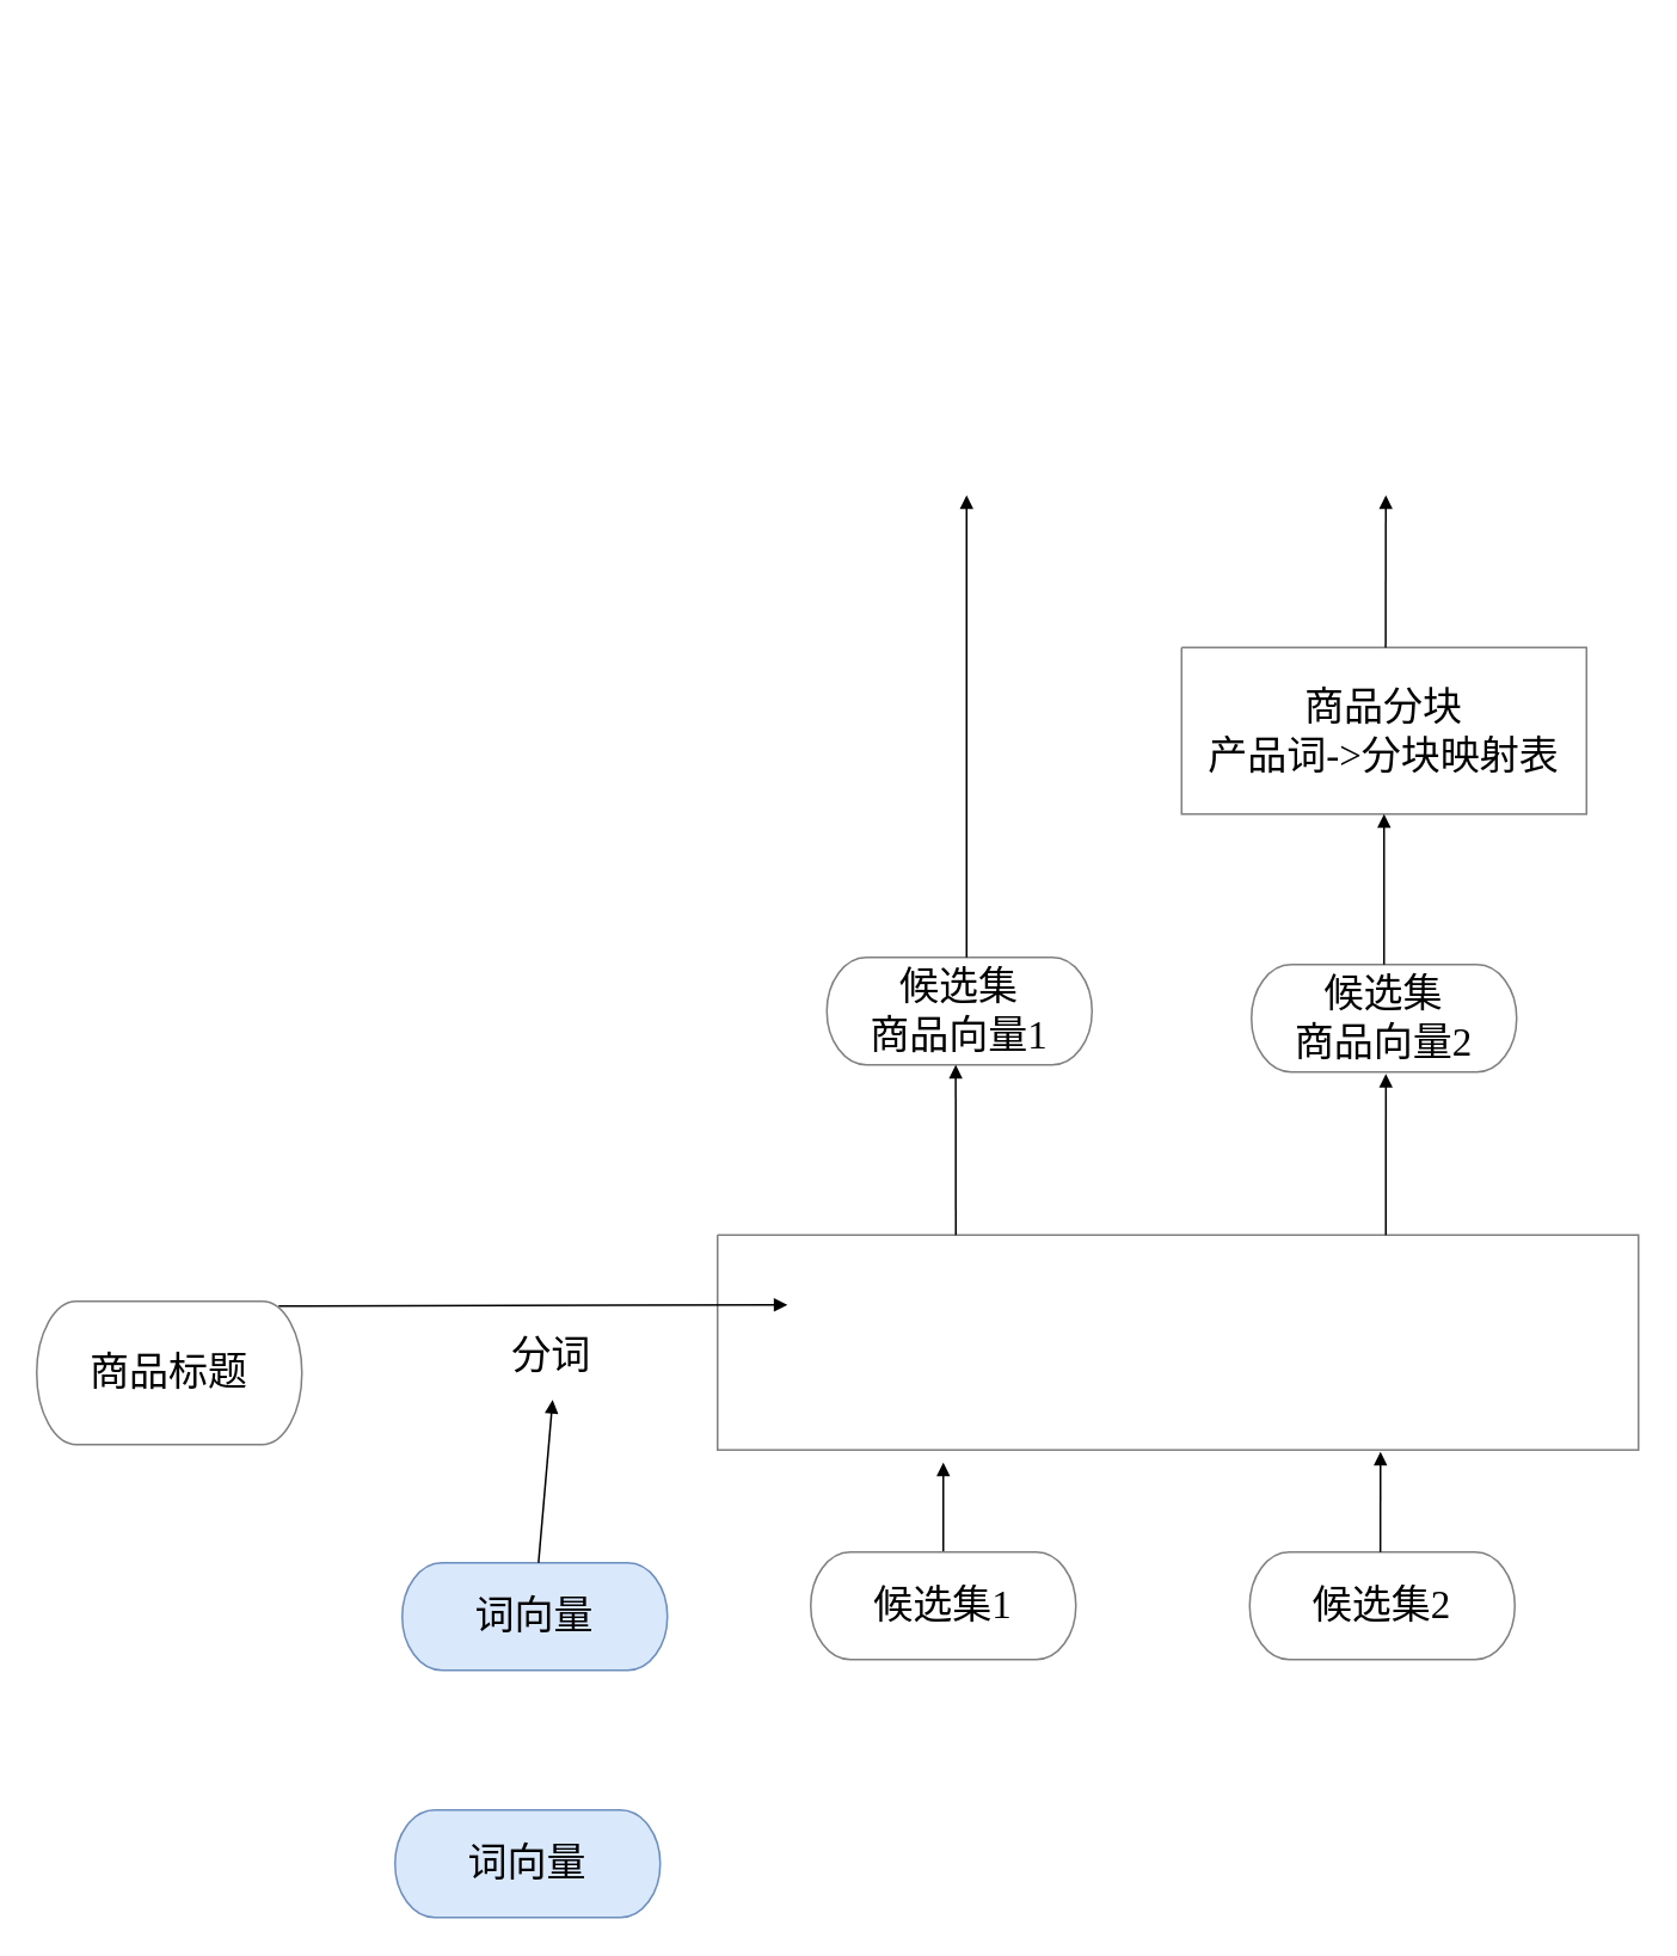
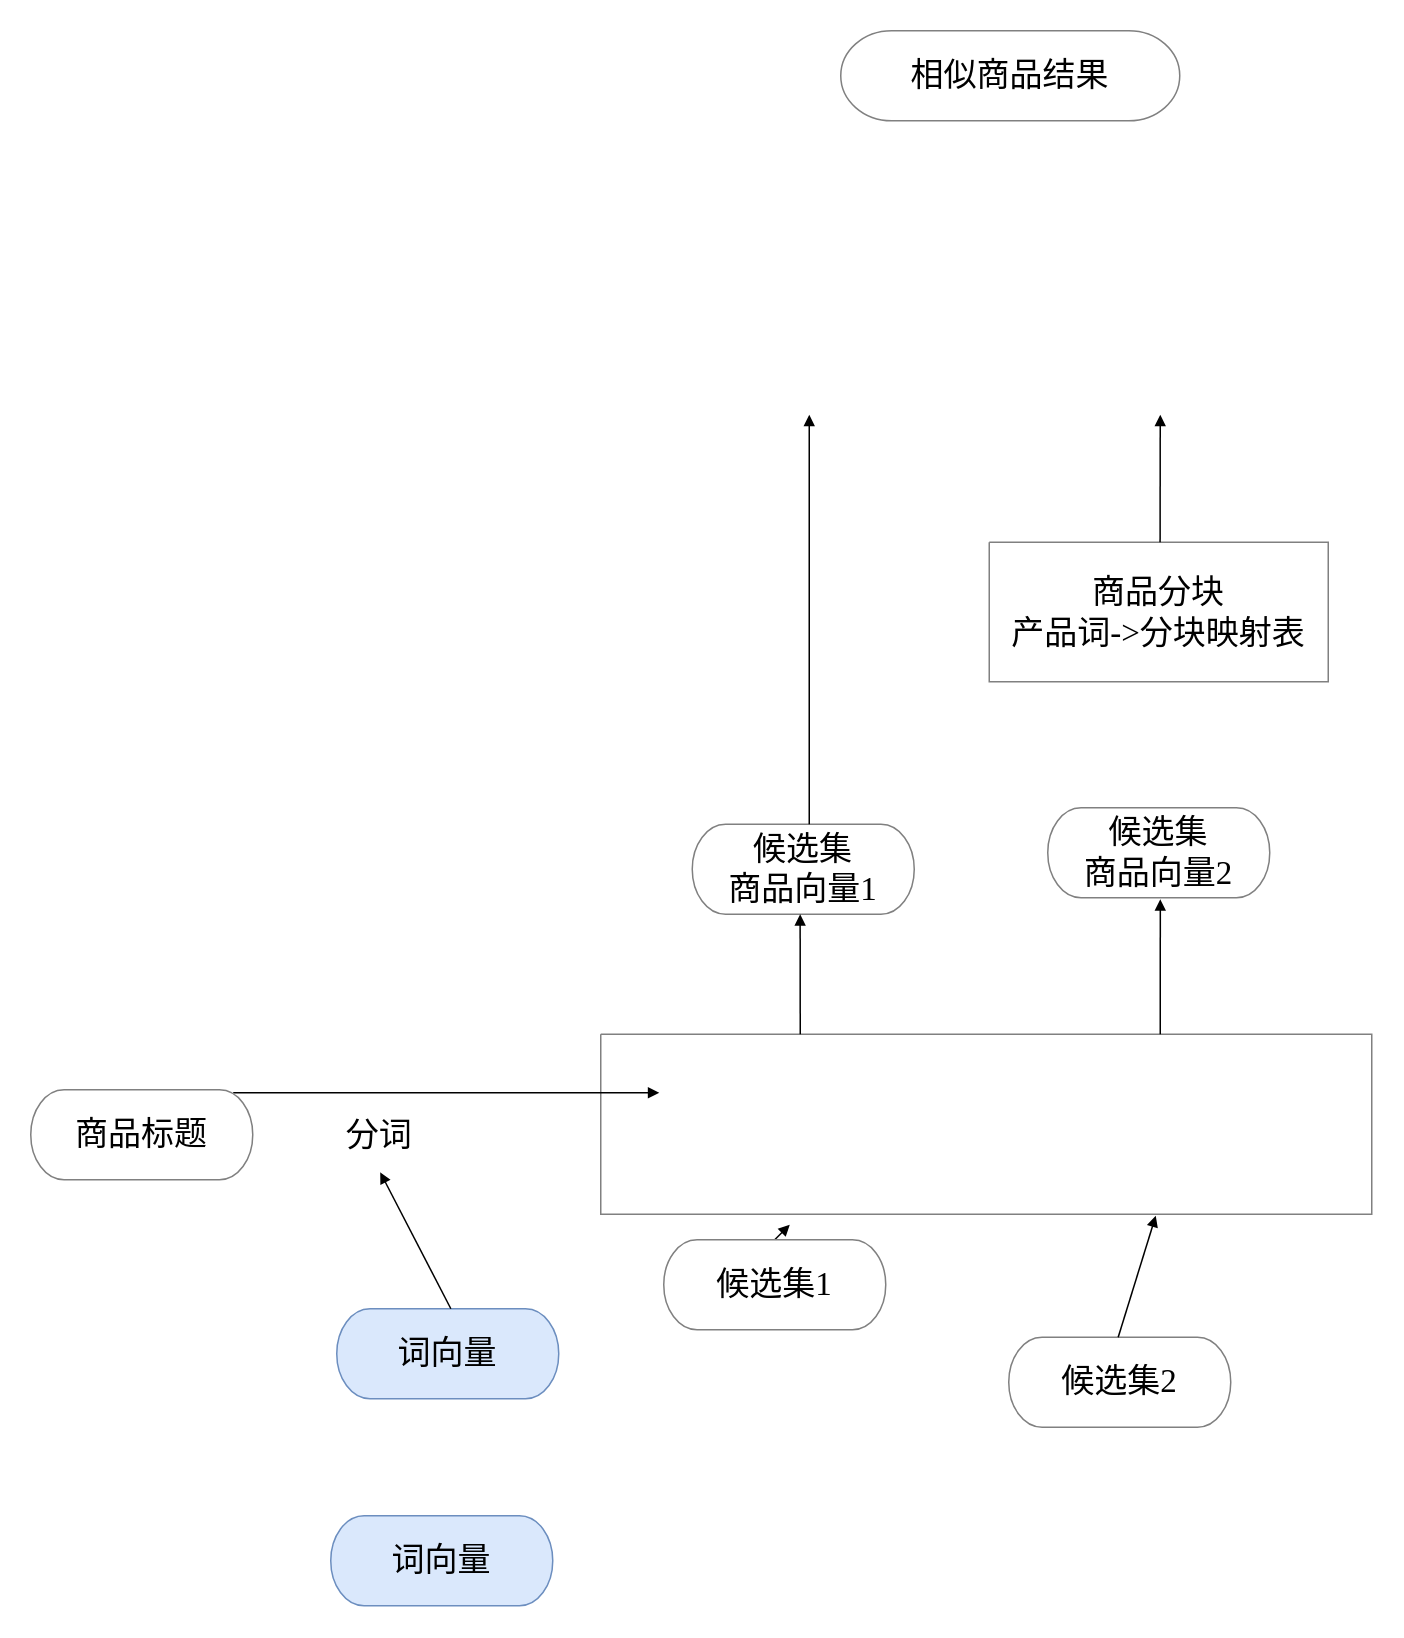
+ <mxCell id="22" value="&lt;p style=&quot;align:center;margin-left:0;margin-right:0;margin-top:0px;margin-bottom:0px;text-indent:0;valign:middle;direction:ltr;&quot;&gt;&lt;font style=&quot;font-size:22px;font-family:PingFang SC;color:#000000;direction:ltr;letter-spacing:0px;line-height:120%;opacity:1&quot;&gt;相似商品结果&lt;/font&gt;&lt;/p&gt;" style="verticalAlign=middle;align=center;vsdxID=10;fillColor=#ffffff;gradientColor=none;shape=stencil(jZLbDoIwDIafZrfLaMPp0qC+BxGQRQQyQOHtBTfYATVy1XZ/128/JZh0ZdrmBFjXi+aWP3nWlwSPBIDXZS54P0cETwSTohH5VTRDncm8TRflEt2bx3LDKPs8f2kBNsmUvbOzVFa8NpTRD+VlEPJSTx7GSCFScs/UsxHUXKYKkyoAUIzNT+nR1auCbwCwwwcG3aEKYUgDG8LEdLnWwduzHRA92LbJMdSS7yEDGoJNqQHAMm4FNF6BtuBfYxxbvhkPO0IbaPszjkHu+DnWy1fwqpK7u1kyB+6yziW56Hh6AQ==);strokeColor=#808080;spacingTop=-3;spacingBottom=-3;spacingLeft=1;spacingRight=1;labelBackgroundColor=none;rounded=0;html=1;whiteSpace=wrap;" parent="14" vertex="1"><mxGeometry x="560" y="20" width="226" height="60" as="geometry" /></mxCell>
- <mxCell id="34" style="vsdxID=16;edgeStyle=none;startArrow=none;endArrow=block;startSize=5;endSize=5;strokeColor=#000000;spacingTop=-3;spacingBottom=-3;spacingLeft=-3;spacingRight=-3;verticalAlign=middle;html=1;labelBackgroundColor=none;rounded=0;exitX=0.5;exitY=0;exitDx=0;exitDy=0;exitPerimeter=0;entryX=0.5;entryY=1;entryDx=0;entryDy=0;entryPerimeter=0;" parent="14" source="20" target="21" edge="1"><mxGeometry relative="1" as="geometry"><mxPoint x="25" y="-1" as="offset" /><Array as="points" /></mxGeometry></mxCell>
- <mxCell id="19" value="&lt;p style=&quot;align:center;margin-left:0;margin-right:0;margin-top:0px;margin-bottom:0px;text-indent:0;valign:middle;direction:ltr;&quot;&gt;&lt;font style=&quot;font-size:22px;font-family:PingFang SC;color:#000000;direction:ltr;letter-spacing:0px;line-height:120%;opacity:1&quot;&gt;候选集&lt;br/&gt;商品向量1&lt;/font&gt;&lt;/p&gt;" style="verticalAlign=middle;align=center;vsdxID=6;fillColor=#ffffff;gradientColor=none;shape=stencil(jZLbDoIwDIafZrfLaMPp0qC+BxGQRQQyQOHtBTfYATVy1XZ/128/JZh0ZdrmBFjXi+aWP3nWlwSPBIDXZS54P0cETwSTohH5VTRDncm8TRflEt2bx3LDKPs8f2kBNsmUvbOzVFa8NpTRD+VlEPJSTx7GSCFScs/UsxHUXKYKkyoAUIzNT+nR1auCbwCwwwcG3aEKYUgDG8LEdLnWwduzHRA92LbJMdSS7yEDGoJNqQHAMm4FNF6BtuBfYxxbvhkPO0IbaPszjkHu+DnWy1fwqpK7u1kyB+6yziW56Hh6AQ==);strokeColor=#808080;spacingTop=-3;spacingBottom=-3;spacingLeft=1;spacingRight=1;labelBackgroundColor=none;rounded=0;html=1;whiteSpace=wrap;" parent="14" vertex="1"><mxGeometry x="461" y="534" width="148" height="60" as="geometry" /></mxCell>
+ <mxCell id="19" value="&lt;p style=&quot;align:center;margin-left:0;margin-right:0;margin-top:0px;margin-bottom:0px;text-indent:0;valign:middle;direction:ltr;&quot;&gt;&lt;font style=&quot;font-size:22px;font-family:PingFang SC;color:#000000;direction:ltr;letter-spacing:0px;line-height:120%;opacity:1&quot;&gt;候选集&lt;br/&gt;商品向量1&lt;/font&gt;&lt;/p&gt;" style="verticalAlign=middle;align=center;vsdxID=6;fillColor=#ffffff;gradientColor=none;shape=stencil(jZLbDoIwDIafZrfLaMPp0qC+BxGQRQQyQOHtBTfYATVy1XZ/128/JZh0ZdrmBFjXi+aWP3nWlwSPBIDXZS54P0cETwSTohH5VTRDncm8TRflEt2bx3LDKPs8f2kBNsmUvbOzVFa8NpTRD+VlEPJSTx7GSCFScs/UsxHUXKYKkyoAUIzNT+nR1auCbwCwwwcG3aEKYUgDG8LEdLnWwduzHRA92LbJMdSS7yEDGoJNqQHAMm4FNF6BtuBfYxxbvhkPO0IbaPszjkHu+DnWy1fwqpK7u1kyB+6yziW56Hh6AQ==);strokeColor=#808080;spacingTop=-3;spacingBottom=-3;spacingLeft=1;spacingRight=1;labelBackgroundColor=none;rounded=0;html=1;whiteSpace=wrap;" parent="14" vertex="1"><mxGeometry x="461" y="549" width="148" height="60" as="geometry" /></mxCell>
- <mxCell id="10" value="&lt;p style=&quot;align:center;margin-left:0;margin-right:0;margin-top:0px;margin-bottom:0px;text-indent:0;valign:middle;direction:ltr;&quot;&gt;&lt;font style=&quot;font-size:22px;font-family:PingFang SC;color:#000000;direction:ltr;letter-spacing:0px;line-height:120%;opacity:1&quot;&gt;分词&lt;/font&gt;&lt;/p&gt;" style="verticalAlign=middle;align=center;vsdxID=20;fillColor=#ffffff;gradientColor=none;shape=stencil(nZBRDoQgDERP03+WHsHFe5iISyOCQdT19kIaIxq//Jtp3zTpAFaTaUYNUkwx+F6v1EYD+AUpyRkdKCYFqACrzgf9C352LfuxyWRWg1/yhT/nRE5IsZWuZtCSK8CPeI0e/hF+jV7AJM4PO7KWCyr390bSiNtEtQM=);strokeColor=none;spacingTop=-3;spacingBottom=-3;spacingLeft=1;spacingRight=1;labelBackgroundColor=#ffffff;rounded=0;html=1;whiteSpace=wrap;" parent="8" vertex="1"><mxGeometry x="278" y="734" width="59" height="46" as="geometry" /></mxCell>
+ <mxCell id="10" value="&lt;p style=&quot;align:center;margin-left:0;margin-right:0;margin-top:0px;margin-bottom:0px;text-indent:0;valign:middle;direction:ltr;&quot;&gt;&lt;font style=&quot;font-size:22px;font-family:PingFang SC;color:#000000;direction:ltr;letter-spacing:0px;line-height:120%;opacity:1&quot;&gt;分词&lt;/font&gt;&lt;/p&gt;" style="verticalAlign=middle;align=center;vsdxID=20;fillColor=#ffffff;gradientColor=none;shape=stencil(nZBRDoQgDERP03+WHsHFe5iISyOCQdT19kIaIxq//Jtp3zTpAFaTaUYNUkwx+F6v1EYD+AUpyRkdKCYFqACrzgf9C352LfuxyWRWg1/yhT/nRE5IsZWuZtCSK8CPeI0e/hF+jV7AJM4PO7KWCyr390bSiNtEtQM=);strokeColor=none;spacingTop=-3;spacingBottom=-3;spacingLeft=1;spacingRight=1;labelBackgroundColor=#ffffff;rounded=0;html=1;whiteSpace=wrap;" parent="8" vertex="1"><mxGeometry x="223" y="734" width="59" height="46" as="geometry" /></mxCell>
- <mxCell id="17" value="&lt;p style=&quot;align:center;margin-left:0;margin-right:0;margin-top:0px;margin-bottom:0px;text-indent:0;valign:middle;direction:ltr;&quot;&gt;&lt;font style=&quot;font-size:22px;font-family:PingFang SC;color:#000000;direction:ltr;letter-spacing:0px;line-height:120%;opacity:1&quot;&gt;商品标题&lt;/font&gt;&lt;/p&gt;" style="verticalAlign=middle;align=center;vsdxID=3;fillColor=#ffffff;gradientColor=none;shape=stencil(jZLbDoIwDIafZrfLaMPp0qC+BxGQRQQyQOHtBTfYATVy1XZ/128/JZh0ZdrmBFjXi+aWP3nWlwSPBIDXZS54P0cETwSTohH5VTRDncm8TRflEt2bx3LDKPs8f2kBNsmUvbOzVFa8NpTRD+VlEPJSTx7GSCFScs/UsxHUXKYKkyoAUIzNT+nR1auCbwCwwwcG3aEKYUgDG8LEdLnWwduzHRA92LbJMdSS7yEDGoJNqQHAMm4FNF6BtuBfYxxbvhkPO0IbaPszjkHu+DnWy1fwqpK7u1kyB+6yziW56Hh6AQ==);strokeColor=#808080;spacingTop=-3;spacingBottom=-3;spacingLeft=1;spacingRight=1;labelBackgroundColor=none;rounded=0;html=1;whiteSpace=wrap;" parent="14" vertex="1"><mxGeometry x="20" y="726" width="148" height="80" as="geometry" /></mxCell>
+ <mxCell id="17" value="&lt;p style=&quot;align:center;margin-left:0;margin-right:0;margin-top:0px;margin-bottom:0px;text-indent:0;valign:middle;direction:ltr;&quot;&gt;&lt;font style=&quot;font-size:22px;font-family:PingFang SC;color:#000000;direction:ltr;letter-spacing:0px;line-height:120%;opacity:1&quot;&gt;商品标题&lt;/font&gt;&lt;/p&gt;" style="verticalAlign=middle;align=center;vsdxID=3;fillColor=#ffffff;gradientColor=none;shape=stencil(jZLbDoIwDIafZrfLaMPp0qC+BxGQRQQyQOHtBTfYATVy1XZ/128/JZh0ZdrmBFjXi+aWP3nWlwSPBIDXZS54P0cETwSTohH5VTRDncm8TRflEt2bx3LDKPs8f2kBNsmUvbOzVFa8NpTRD+VlEPJSTx7GSCFScs/UsxHUXKYKkyoAUIzNT+nR1auCbwCwwwcG3aEKYUgDG8LEdLnWwduzHRA92LbJMdSS7yEDGoJNqQHAMm4FNF6BtuBfYxxbvhkPO0IbaPszjkHu+DnWy1fwqpK7u1kyB+6yziW56Hh6AQ==);strokeColor=#808080;spacingTop=-3;spacingBottom=-3;spacingLeft=1;spacingRight=1;labelBackgroundColor=none;rounded=0;html=1;whiteSpace=wrap;" parent="14" vertex="1"><mxGeometry y="726" width="148" height="60" as="geometry" x="20" /></mxCell>
- <mxCell id="15" value="&lt;p style=&quot;align:center;margin-left:0;margin-right:0;margin-top:0px;margin-bottom:0px;text-indent:0;valign:middle;direction:ltr;&quot;&gt;&lt;font style=&quot;font-size:22px;font-family:PingFang SC;color:#000000;direction:ltr;letter-spacing:0px;line-height:120%;opacity:1&quot;&gt;候选集1&lt;/font&gt;&lt;/p&gt;" style="verticalAlign=middle;align=center;vsdxID=1;fillColor=#ffffff;gradientColor=none;shape=stencil(jZLbDoIwDIafZrfLaMPp0qC+BxGQRQQyQOHtBTfYATVy1XZ/128/JZh0ZdrmBFjXi+aWP3nWlwSPBIDXZS54P0cETwSTohH5VTRDncm8TRflEt2bx3LDKPs8f2kBNsmUvbOzVFa8NpTRD+VlEPJSTx7GSCFScs/UsxHUXKYKkyoAUIzNT+nR1auCbwCwwwcG3aEKYUgDG8LEdLnWwduzHRA92LbJMdSS7yEDGoJNqQHAMm4FNF6BtuBfYxxbvhkPO0IbaPszjkHu+DnWy1fwqpK7u1kyB+6yziW56Hh6AQ==);strokeColor=#808080;spacingTop=-3;spacingBottom=-3;spacingLeft=1;spacingRight=1;labelBackgroundColor=none;rounded=0;html=1;whiteSpace=wrap;" parent="14" vertex="1"><mxGeometry x="452" y="866" width="148" height="60" as="geometry" /></mxCell>
+ <mxCell id="15" value="&lt;p style=&quot;align:center;margin-left:0;margin-right:0;margin-top:0px;margin-bottom:0px;text-indent:0;valign:middle;direction:ltr;&quot;&gt;&lt;font style=&quot;font-size:22px;font-family:PingFang SC;color:#000000;direction:ltr;letter-spacing:0px;line-height:120%;opacity:1&quot;&gt;候选集1&lt;/font&gt;&lt;/p&gt;" style="verticalAlign=middle;align=center;vsdxID=1;fillColor=#ffffff;gradientColor=none;shape=stencil(jZLbDoIwDIafZrfLaMPp0qC+BxGQRQQyQOHtBTfYATVy1XZ/128/JZh0ZdrmBFjXi+aWP3nWlwSPBIDXZS54P0cETwSTohH5VTRDncm8TRflEt2bx3LDKPs8f2kBNsmUvbOzVFa8NpTRD+VlEPJSTx7GSCFScs/UsxHUXKYKkyoAUIzNT+nR1auCbwCwwwcG3aEKYUgDG8LEdLnWwduzHRA92LbJMdSS7yEDGoJNqQHAMm4FNF6BtuBfYxxbvhkPO0IbaPszjkHu+DnWy1fwqpK7u1kyB+6yziW56Hh6AQ==);strokeColor=#808080;spacingTop=-3;spacingBottom=-3;spacingLeft=1;spacingRight=1;labelBackgroundColor=none;rounded=0;html=1;whiteSpace=wrap;" parent="14" vertex="1"><mxGeometry x="442" y="826" width="148" height="60" as="geometry" /></mxCell>
- <mxCell id="18" value="&lt;p style=&quot;align:center;margin-left:0;margin-right:0;margin-top:0px;margin-bottom:0px;text-indent:0;valign:middle;direction:ltr;&quot;&gt;&lt;font style=&quot;font-size:22px;font-family:PingFang SC;color:#000000;direction:ltr;letter-spacing:0px;line-height:120%;opacity:1&quot;&gt;候选集2&lt;/font&gt;&lt;/p&gt;" style="verticalAlign=middle;align=center;vsdxID=5;fillColor=#ffffff;gradientColor=none;shape=stencil(jZLbDoIwDIafZrfLaMPp0qC+BxGQRQQyQOHtBTfYATVy1XZ/128/JZh0ZdrmBFjXi+aWP3nWlwSPBIDXZS54P0cETwSTohH5VTRDncm8TRflEt2bx3LDKPs8f2kBNsmUvbOzVFa8NpTRD+VlEPJSTx7GSCFScs/UsxHUXKYKkyoAUIzNT+nR1auCbwCwwwcG3aEKYUgDG8LEdLnWwduzHRA92LbJMdSS7yEDGoJNqQHAMm4FNF6BtuBfYxxbvhkPO0IbaPszjkHu+DnWy1fwqpK7u1kyB+6yziW56Hh6AQ==);strokeColor=#808080;spacingTop=-3;spacingBottom=-3;spacingLeft=1;spacingRight=1;labelBackgroundColor=none;rounded=0;html=1;whiteSpace=wrap;" parent="14" vertex="1"><mxGeometry x="697" y="866" width="148" height="60" as="geometry" /></mxCell>
+ <mxCell id="18" value="&lt;p style=&quot;align:center;margin-left:0;margin-right:0;margin-top:0px;margin-bottom:0px;text-indent:0;valign:middle;direction:ltr;&quot;&gt;&lt;font style=&quot;font-size:22px;font-family:PingFang SC;color:#000000;direction:ltr;letter-spacing:0px;line-height:120%;opacity:1&quot;&gt;候选集2&lt;/font&gt;&lt;/p&gt;" style="verticalAlign=middle;align=center;vsdxID=5;fillColor=#ffffff;gradientColor=none;shape=stencil(jZLbDoIwDIafZrfLaMPp0qC+BxGQRQQyQOHtBTfYATVy1XZ/128/JZh0ZdrmBFjXi+aWP3nWlwSPBIDXZS54P0cETwSTohH5VTRDncm8TRflEt2bx3LDKPs8f2kBNsmUvbOzVFa8NpTRD+VlEPJSTx7GSCFScs/UsxHUXKYKkyoAUIzNT+nR1auCbwCwwwcG3aEKYUgDG8LEdLnWwduzHRA92LbJMdSS7yEDGoJNqQHAMm4FNF6BtuBfYxxbvhkPO0IbaPszjkHu+DnWy1fwqpK7u1kyB+6yziW56Hh6AQ==);strokeColor=#808080;spacingTop=-3;spacingBottom=-3;spacingLeft=1;spacingRight=1;labelBackgroundColor=none;rounded=0;html=1;whiteSpace=wrap;" parent="14" vertex="1"><mxGeometry x="672" y="891" width="148" height="60" as="geometry" /></mxCell>
